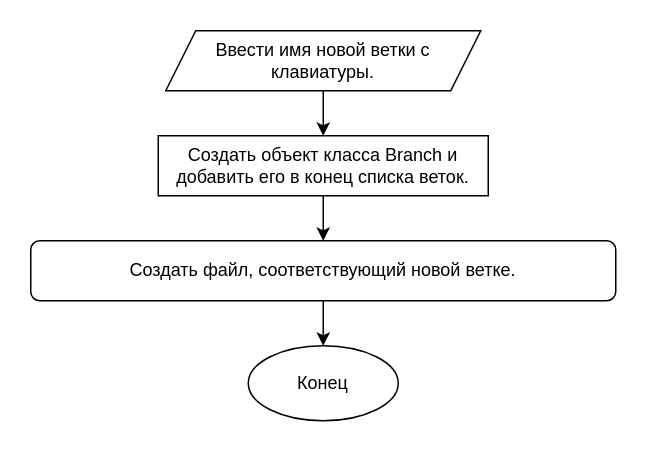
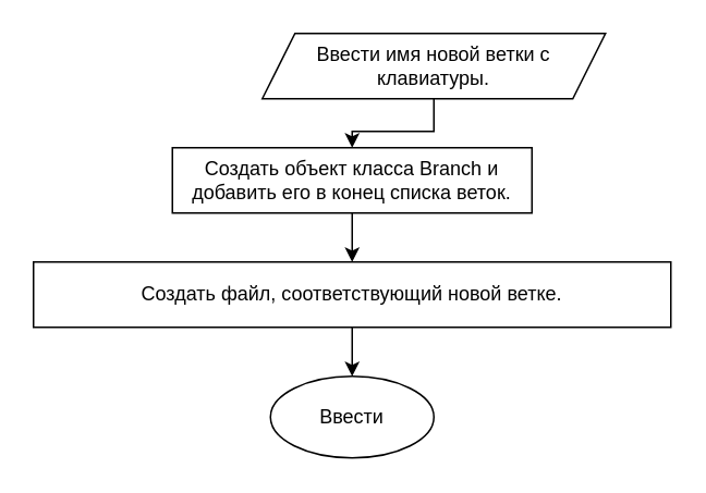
- <mxCell id="4" value="Ввести имя новой ветки с клавиатуры." style="shape=parallelogram;perimeter=parallelogramPerimeter;whiteSpace=wrap;html=1;fixedSize=1;" parent="1" vertex="1"><mxGeometry x="110" y="20" width="210" height="40" as="geometry" /></mxCell>
+ <mxCell id="4" value="Ввести имя новой ветки с клавиатуры." style="shape=parallelogram;perimeter=parallelogramPerimeter;whiteSpace=wrap;html=1;fixedSize=1;" parent="1" vertex="1"><mxGeometry x="160" y="20" width="210" height="40" as="geometry" /></mxCell>
- <mxCell id="8" value="Создать файл, соответствующий новой ветке." style="whiteSpace=wrap;html=1;rounded=1;" parent="1" vertex="1"><mxGeometry x="20" y="160" width="390" height="40" as="geometry" /></mxCell>
+ <mxCell id="8" value="Создать файл, соответствующий новой ветке." style="rounded=0;whiteSpace=wrap;html=1;" parent="1" vertex="1"><mxGeometry x="20" y="160" width="390" height="40" as="geometry" /></mxCell>
- <mxCell id="2" value="Конец&lt;br&gt;" style="ellipse;whiteSpace=wrap;html=1;" parent="1" vertex="1"><mxGeometry x="165" y="230" width="100" height="50" as="geometry" /></mxCell>
+ <mxCell id="2" value="Ввести&lt;br&gt;" style="ellipse;whiteSpace=wrap;html=1;" parent="1" vertex="1"><mxGeometry x="165" y="230" width="100" height="50" as="geometry" /></mxCell>
